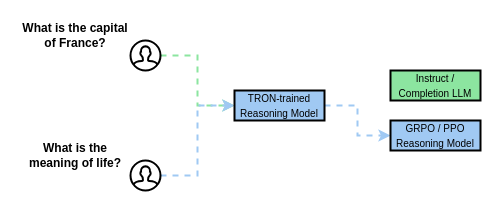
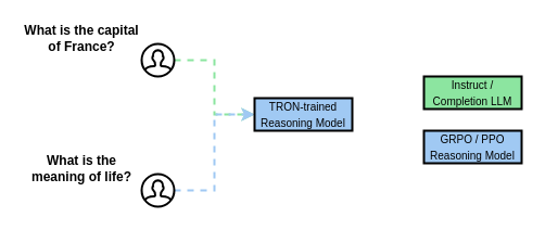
- <mxCell id="7" style="edgeStyle=orthogonalEdgeStyle;rounded=0;orthogonalLoop=1;jettySize=auto;html=1;entryX=0;entryY=0.5;entryDx=0;entryDy=0;dashed=1;strokeWidth=2;strokeColor=#A0C9F3;" edge="1" parent="1" source="8" target="9"><mxGeometry relative="1" as="geometry" /></mxCell>
